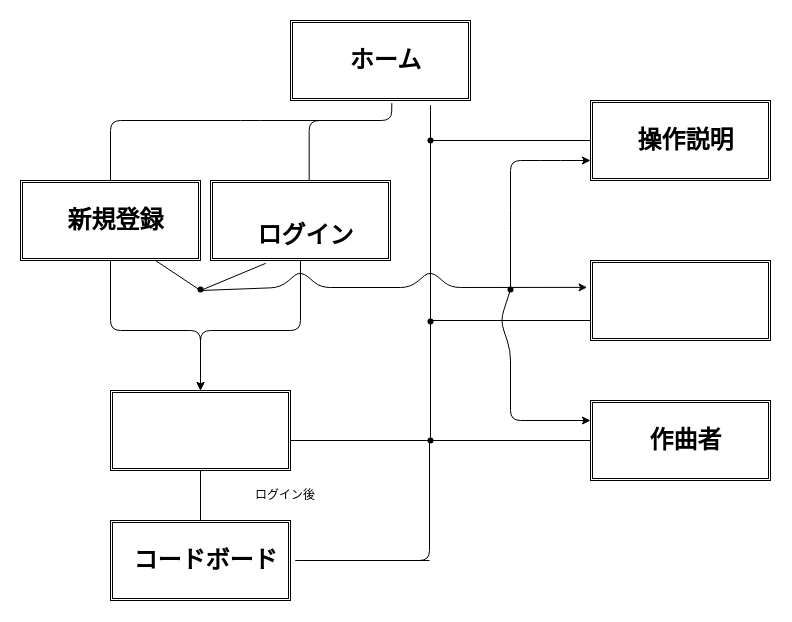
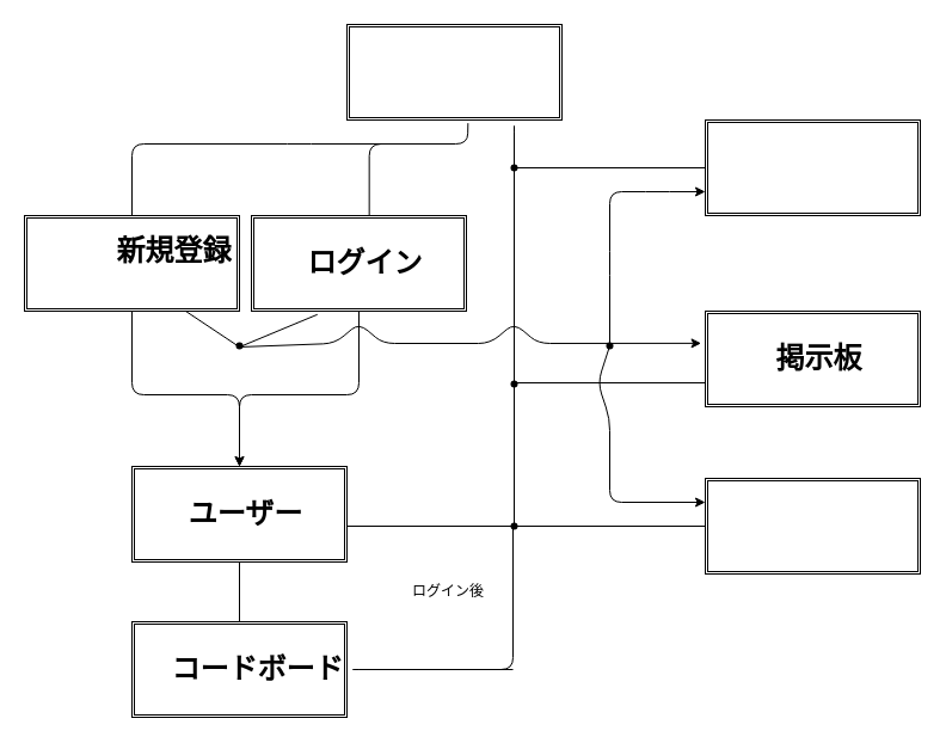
- <mxCell id="3" value="ホーム" style="text;strokeColor=none;fillColor=none;html=1;fontSize=24;fontStyle=1;verticalAlign=middle;align=center;" parent="1" vertex="1"><mxGeometry x="335" y="40" width="100" height="40" as="geometry" /></mxCell>
- <mxCell id="11" value="操作説明" style="text;strokeColor=none;fillColor=none;html=1;fontSize=24;fontStyle=1;verticalAlign=middle;align=center;" parent="1" vertex="1"><mxGeometry x="635" y="120" width="100" height="40" as="geometry" /></mxCell>
- <mxCell id="6" value="新規登録" style="text;strokeColor=none;fillColor=none;html=1;fontSize=24;fontStyle=1;verticalAlign=middle;align=center;" parent="1" vertex="1"><mxGeometry x="65" y="200" width="100" height="40" as="geometry" /></mxCell>
+ <mxCell id="6" value="新規登録" style="text;strokeColor=none;fillColor=none;html=1;fontSize=24;fontStyle=1;verticalAlign=middle;align=center;" parent="1" vertex="1"><mxGeometry x="95" y="190" width="100" height="40" as="geometry" /></mxCell>
- <mxCell id="9" value="ログイン" style="text;strokeColor=none;fillColor=none;html=1;fontSize=24;fontStyle=1;verticalAlign=middle;align=center;" parent="1" vertex="1"><mxGeometry x="255" y="215" width="100" height="40" as="geometry" /></mxCell>
+ <mxCell id="9" value="ログイン" style="text;strokeColor=none;fillColor=none;html=1;fontSize=24;fontStyle=1;verticalAlign=middle;align=center;" parent="1" vertex="1"><mxGeometry x="255" y="200" width="100" height="40" as="geometry" /></mxCell>
+ <mxCell id="15" value="掲示板" style="text;strokeColor=none;fillColor=none;html=1;fontSize=24;fontStyle=1;verticalAlign=middle;align=center;" parent="1" vertex="1"><mxGeometry x="635" y="280" width="100" height="40" as="geometry" /></mxCell>
+ <mxCell id="17" value="ユーザー" style="text;strokeColor=none;fillColor=none;html=1;fontSize=24;fontStyle=1;verticalAlign=middle;align=center;" parent="1" vertex="1"><mxGeometry x="155" y="410" width="100" height="40" as="geometry" /></mxCell>
- <mxCell id="31" value="作曲者" style="text;strokeColor=none;fillColor=none;html=1;fontSize=24;fontStyle=1;verticalAlign=middle;align=center;" parent="1" vertex="1"><mxGeometry x="635" y="420" width="100" height="40" as="geometry" /></mxCell>
- <mxCell id="29" value="ログイン後" style="text;html=1;strokeColor=none;fillColor=none;align=center;verticalAlign=middle;whiteSpace=wrap;rounded=0;" parent="1" vertex="1"><mxGeometry x="245" y="480" width="80" height="30" as="geometry" /></mxCell>
+ <mxCell id="29" value="ログイン後" style="text;html=1;strokeColor=none;fillColor=none;align=center;verticalAlign=middle;whiteSpace=wrap;rounded=0;" parent="1" vertex="1"><mxGeometry x="335" y="480" width="80" height="30" as="geometry" /></mxCell>
- <mxCell id="13" value="コードボード" style="text;strokeColor=none;fillColor=none;html=1;fontSize=24;fontStyle=1;verticalAlign=middle;align=center;" parent="1" vertex="1"><mxGeometry x="155" y="540" width="100" height="40" as="geometry" /></mxCell>
+ <mxCell id="13" value="コードボード" style="text;strokeColor=none;fillColor=none;html=1;fontSize=24;fontStyle=1;verticalAlign=middle;align=center;" parent="1" vertex="1"><mxGeometry x="165" y="540" width="100" height="40" as="geometry" /></mxCell>
